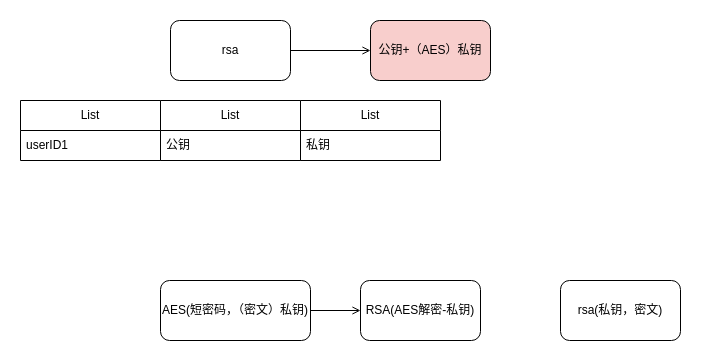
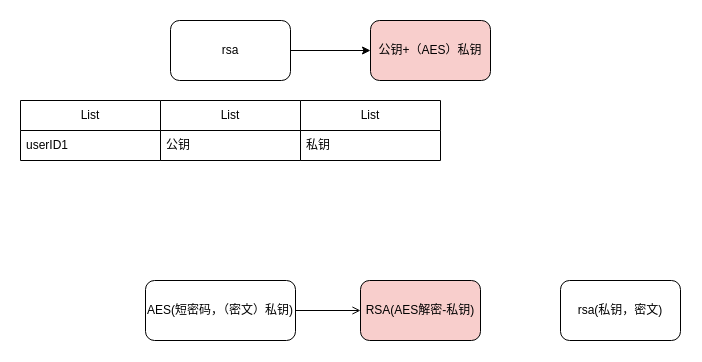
- <mxCell id="2" value="" style="edgeStyle=orthogonalEdgeStyle;rounded=0;orthogonalLoop=1;jettySize=auto;html=1;endArrow=open;" edge="1" parent="1" source="3" target="4"><mxGeometry relative="1" as="geometry" /></mxCell>
+ <mxCell id="2" value="" style="edgeStyle=orthogonalEdgeStyle;rounded=0;orthogonalLoop=1;jettySize=auto;html=1;" edge="1" parent="1" source="3" target="4"><mxGeometry relative="1" as="geometry" /></mxCell>
- <mxCell id="6" value="AES(短密码，（密文）私钥)" style="rounded=1;whiteSpace=wrap;html=1;" vertex="1" parent="1"><mxGeometry x="160" y="280" width="150" height="60" as="geometry" /></mxCell>
+ <mxCell id="6" value="AES(短密码，（密文）私钥)" style="rounded=1;whiteSpace=wrap;html=1;" vertex="1" parent="1"><mxGeometry x="145" y="280" width="150" height="60" as="geometry" /></mxCell>
- <mxCell id="7" value="RSA(AES解密-私钥)" style="whiteSpace=wrap;html=1;rounded=1;" vertex="1" parent="1"><mxGeometry x="360" y="280" width="120" height="60" as="geometry" /></mxCell>
+ <mxCell id="7" value="RSA(AES解密-私钥)" style="whiteSpace=wrap;html=1;rounded=1;fillColor=#f8cecc;" vertex="1" parent="1"><mxGeometry x="360" y="280" width="120" height="60" as="geometry" /></mxCell>
